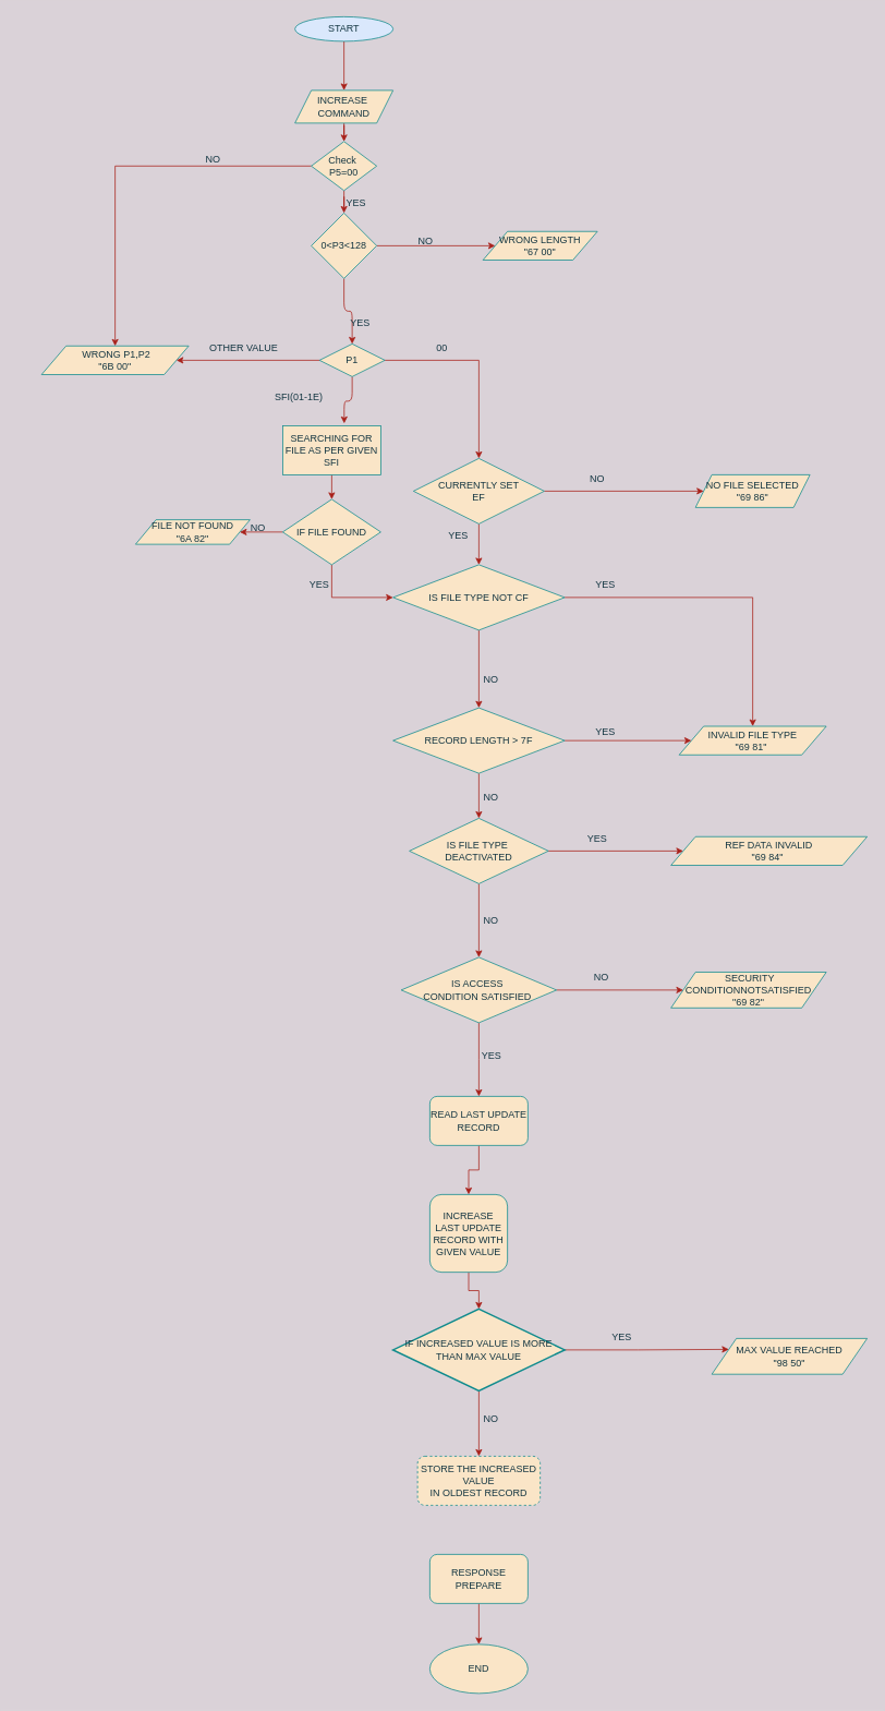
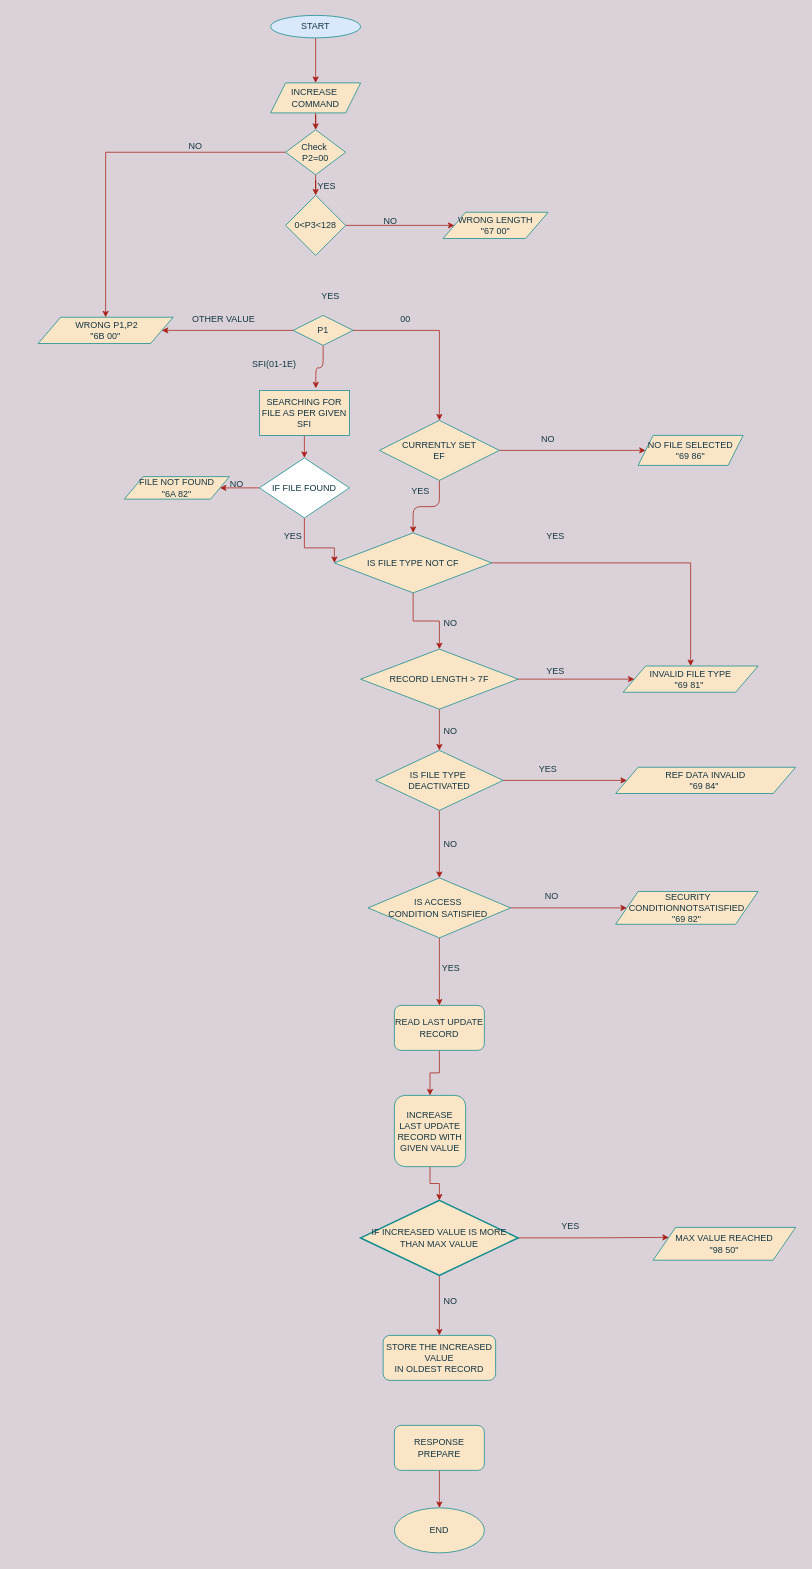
- <mxCell id="8" value="Check&amp;nbsp;&lt;br&gt;P5=00" style="rhombus;whiteSpace=wrap;html=1;fillColor=#FAE5C7;strokeColor=#0F8B8D;fontColor=#143642;" parent="1" vertex="1"><mxGeometry x="380" y="172.5" width="80" height="60" as="geometry" /></mxCell>
+ <mxCell id="8" value="Check&amp;nbsp;&lt;br&gt;P2=00" style="rhombus;whiteSpace=wrap;html=1;fillColor=#FAE5C7;strokeColor=#0F8B8D;fontColor=#143642;" parent="1" vertex="1"><mxGeometry x="380" y="172.5" width="80" height="60" as="geometry" /></mxCell>
- <mxCell id="11" style="edgeStyle=orthogonalEdgeStyle;curved=0;rounded=1;sketch=0;orthogonalLoop=1;jettySize=auto;html=1;entryX=0.5;entryY=0;entryDx=0;entryDy=0;fontColor=#143642;strokeColor=#A8201A;fillColor=#FAE5C7;labelBackgroundColor=#DAD2D8;" parent="1" source="12" target="56" edge="1"><mxGeometry relative="1" as="geometry" /></mxCell>
- <mxCell id="41" value="IF FILE FOUND" style="rhombus;whiteSpace=wrap;html=1;fillColor=#FAE5C7;strokeColor=#0F8B8D;fontColor=#143642;" parent="1" vertex="1"><mxGeometry x="345" y="610" width="120" height="80" as="geometry" /></mxCell>
+ <mxCell id="41" value="IF FILE FOUND" style="rhombus;whiteSpace=wrap;html=1;fillColor=#ffffff;strokeColor=#0F8B8D;fontColor=#143642;" parent="1" vertex="1"><mxGeometry x="345" y="610" width="120" height="80" as="geometry" /></mxCell>
- <mxCell id="25" value="IS FILE TYPE NOT CF&lt;br&gt;" style="rhombus;whiteSpace=wrap;html=1;fillColor=#FAE5C7;strokeColor=#0F8B8D;fontColor=#143642;" parent="1" vertex="1"><mxGeometry x="480" y="690" width="210" height="80" as="geometry" /></mxCell>
+ <mxCell id="25" value="IS FILE TYPE NOT CF&lt;br&gt;" style="rhombus;whiteSpace=wrap;html=1;fillColor=#FAE5C7;strokeColor=#0F8B8D;fontColor=#143642;" parent="1" vertex="1"><mxGeometry x="445" y="710" width="210" height="80" as="geometry" /></mxCell>
- <mxCell id="67" value="STORE THE INCREASED VALUE&lt;br&gt;IN OLDEST RECORD" style="rounded=1;whiteSpace=wrap;html=1;fillColor=#FAE5C7;strokeColor=#0F8B8D;fontColor=#143642;dashed=1;" parent="1" vertex="1"><mxGeometry x="510" y="1780" width="150" height="60" as="geometry" /></mxCell>
+ <mxCell id="67" value="STORE THE INCREASED VALUE&lt;br&gt;IN OLDEST RECORD" style="rounded=1;whiteSpace=wrap;html=1;fillColor=#FAE5C7;strokeColor=#0F8B8D;fontColor=#143642;" parent="1" vertex="1"><mxGeometry x="510" y="1780" width="150" height="60" as="geometry" /></mxCell>
